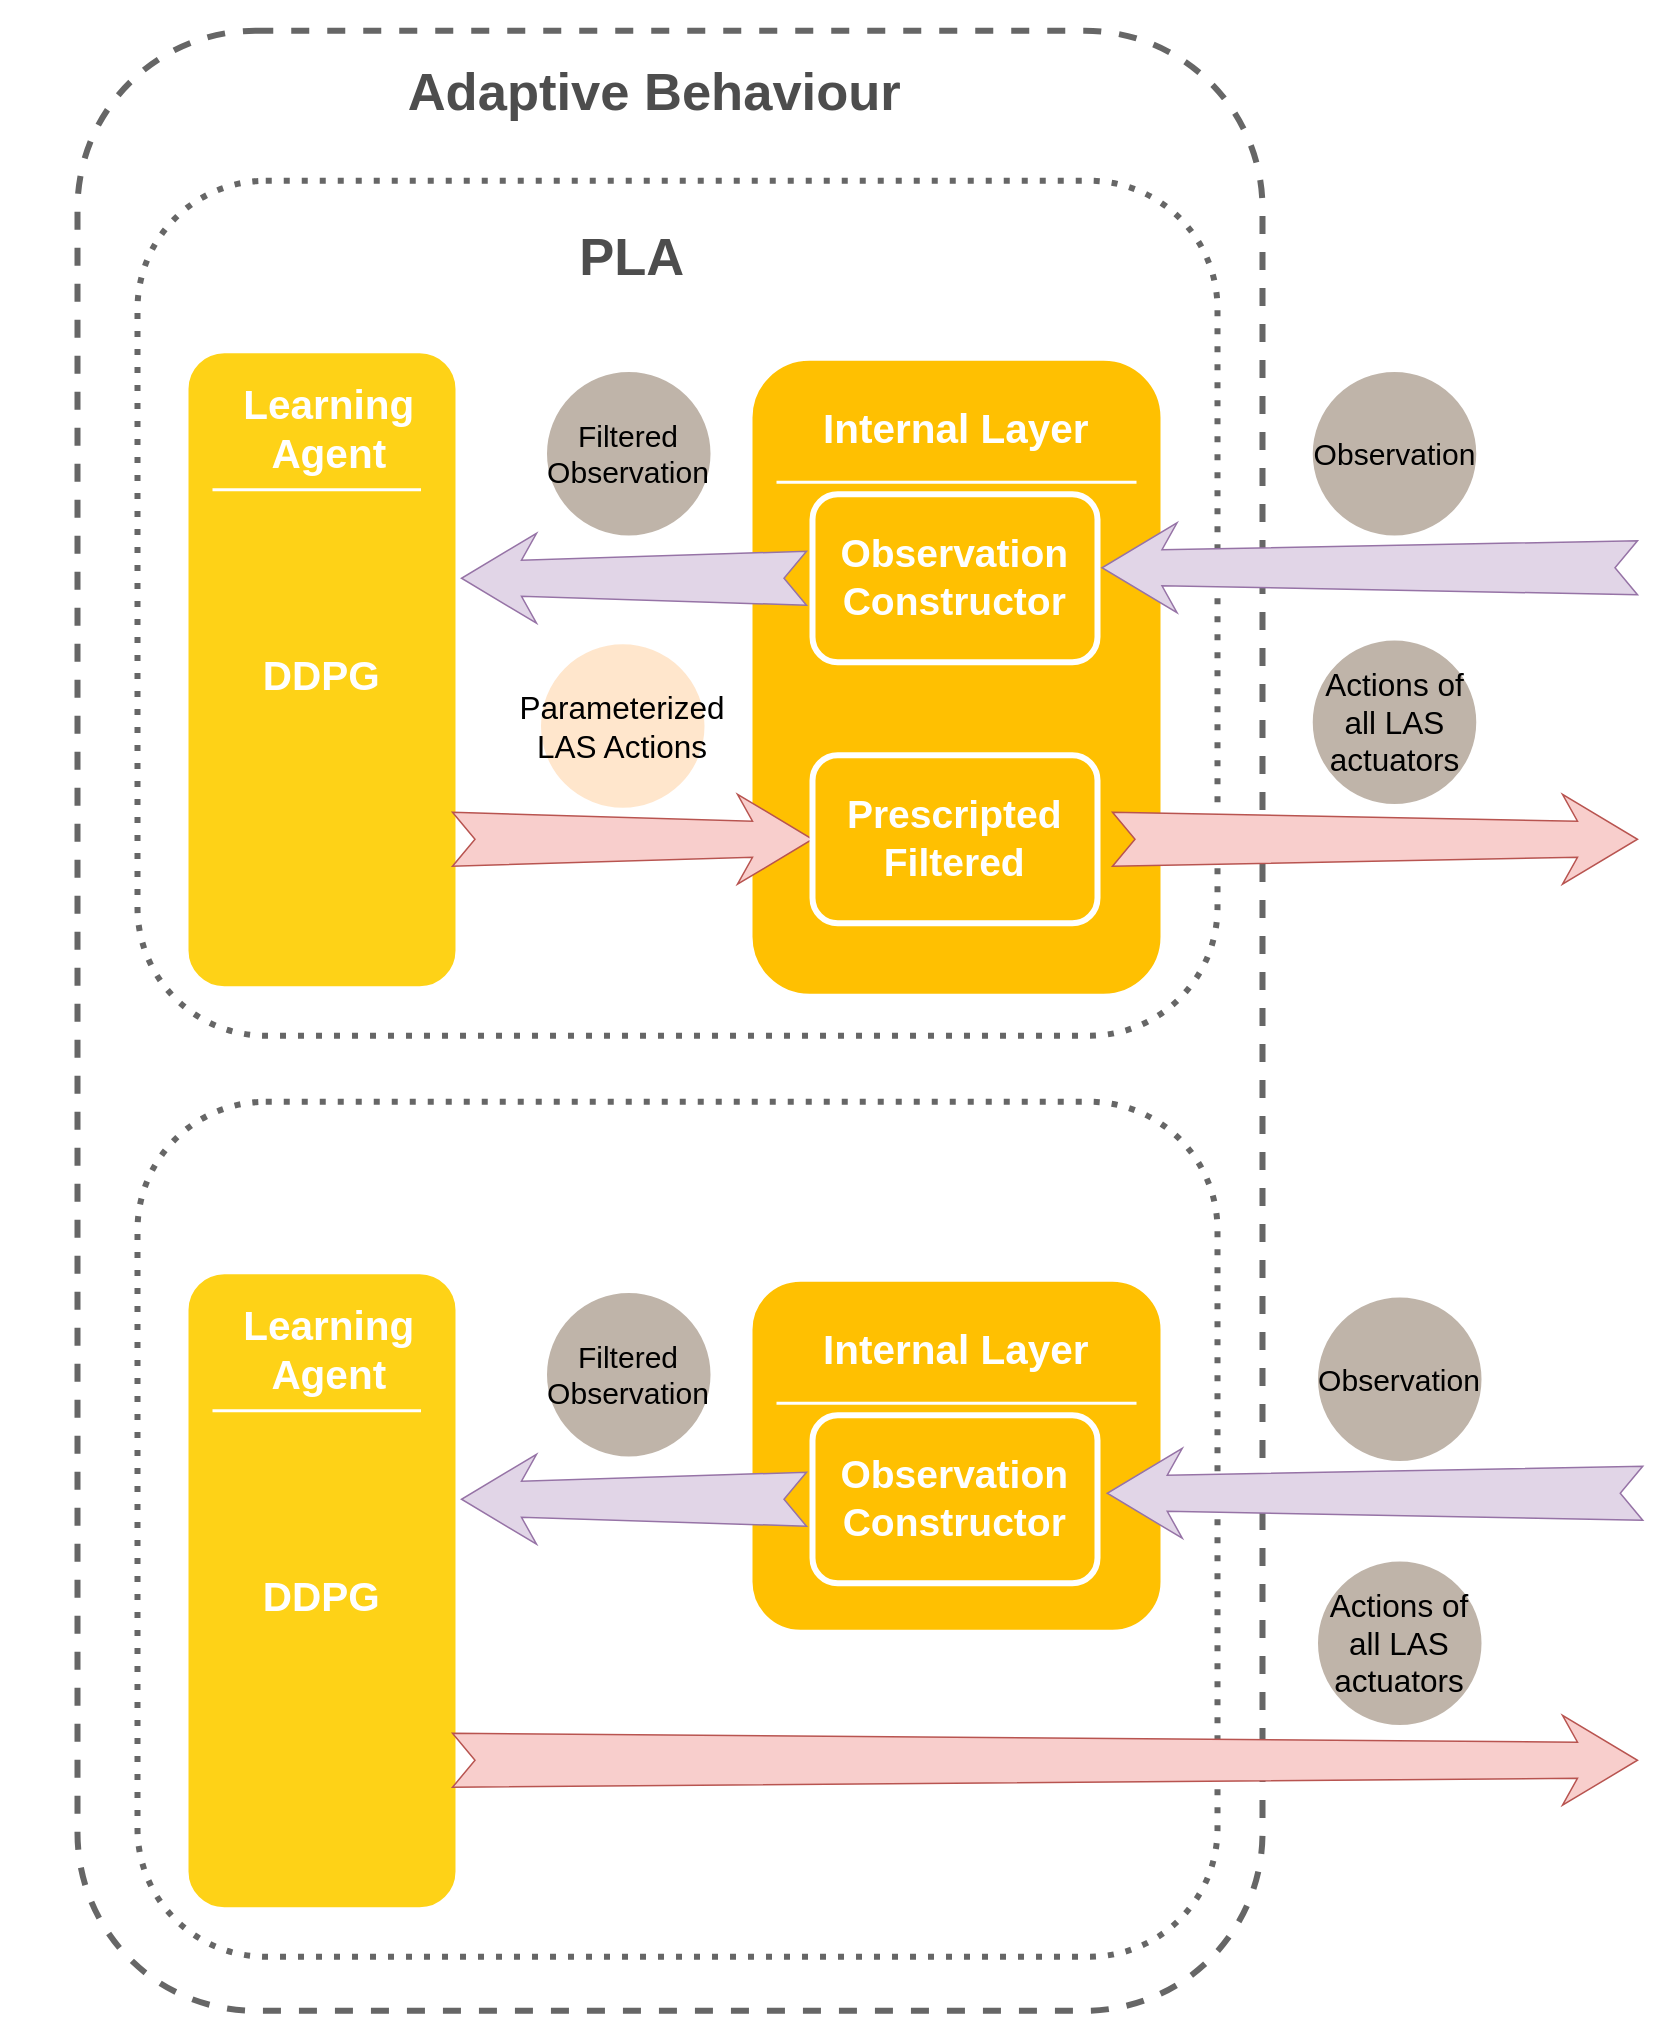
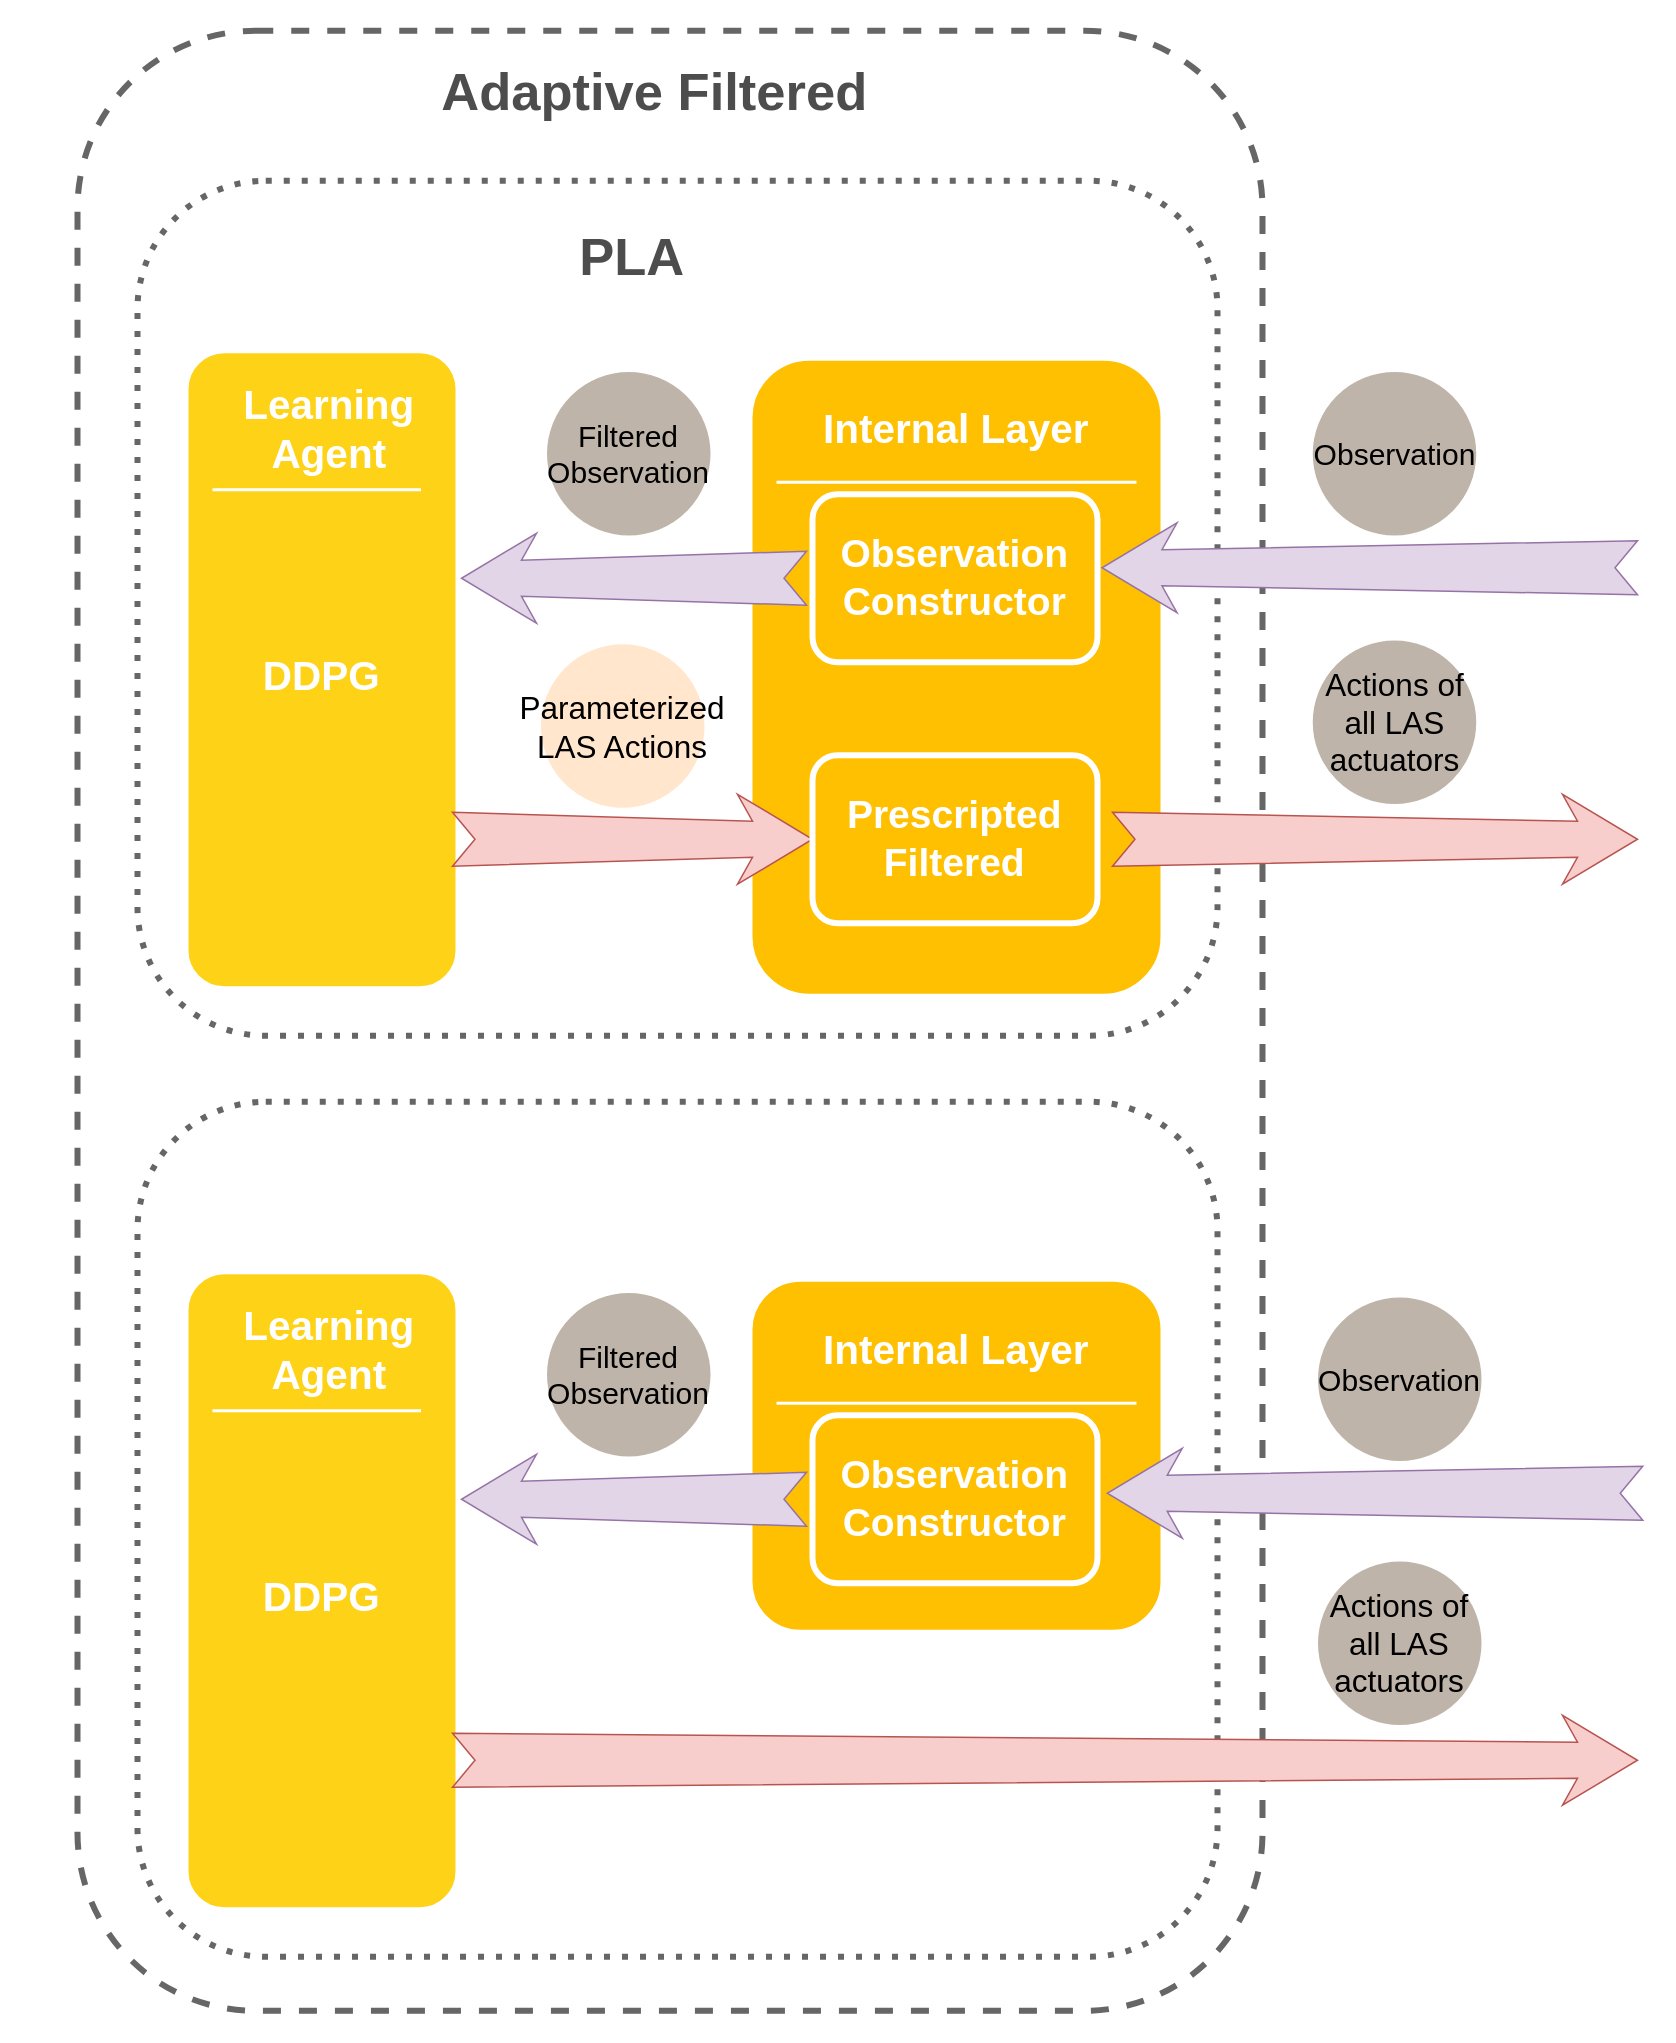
- <mxCell id="38" value="&lt;font color=&quot;#4d4d4d&quot;&gt;&lt;font style=&quot;font-size: 35px&quot;&gt;Adaptive Behaviour&lt;/font&gt;&lt;br&gt;&lt;/font&gt;" style="text;html=1;strokeColor=none;fillColor=none;align=center;verticalAlign=middle;whiteSpace=wrap;rounded=0;shadow=0;fontSize=27;fontColor=#FFFFFF;fontStyle=1" vertex="1" parent="1"><mxGeometry x="226" y="30" width="420" height="60" as="geometry" /></mxCell>
+ <mxCell id="38" value="&lt;font color=&quot;#4d4d4d&quot;&gt;&lt;font style=&quot;font-size: 35px&quot;&gt;Adaptive Filtered&lt;/font&gt;&lt;br&gt;&lt;/font&gt;" style="text;html=1;strokeColor=none;fillColor=none;align=center;verticalAlign=middle;whiteSpace=wrap;rounded=0;shadow=0;fontSize=27;fontColor=#FFFFFF;fontStyle=1" vertex="1" parent="1"><mxGeometry x="226" y="30" width="420" height="60" as="geometry" /></mxCell>
